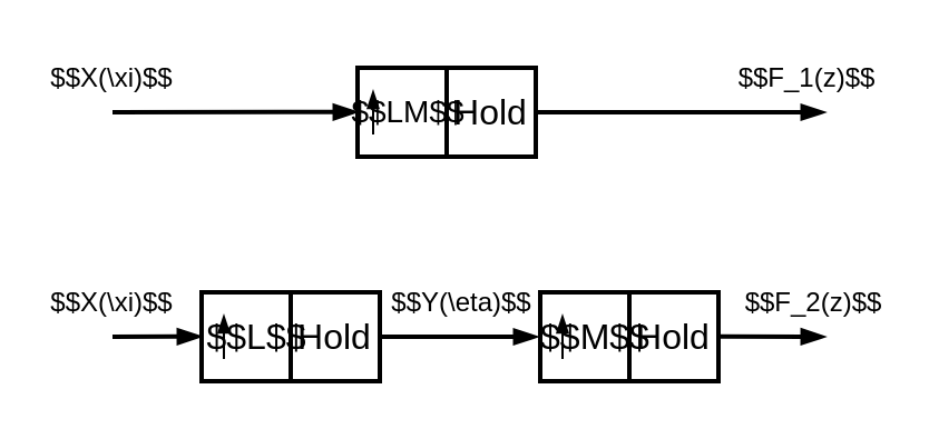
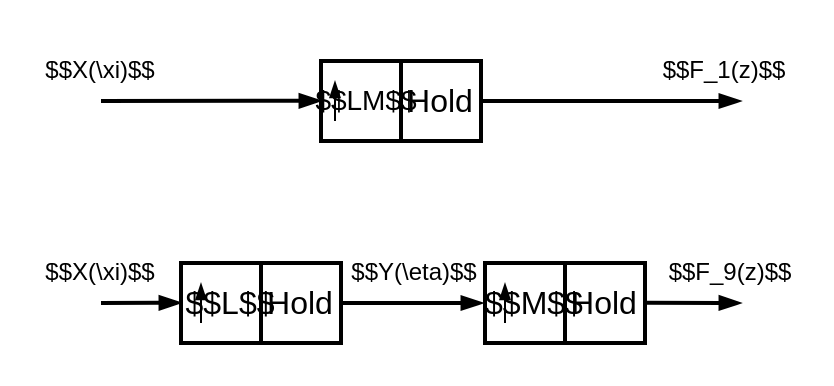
- <mxCell id="26" value="$$F_2(z)$$" style="text;html=1;align=center;verticalAlign=middle;whiteSpace=wrap;rounded=0;" vertex="1" parent="1"><mxGeometry x="335" y="121" width="60" height="30" as="geometry" /></mxCell>
+ <mxCell id="26" value="$$F_9(z)$$" style="text;html=1;align=center;verticalAlign=middle;whiteSpace=wrap;rounded=0;" vertex="1" parent="1"><mxGeometry x="335" y="121" width="60" height="30" as="geometry" /></mxCell>
